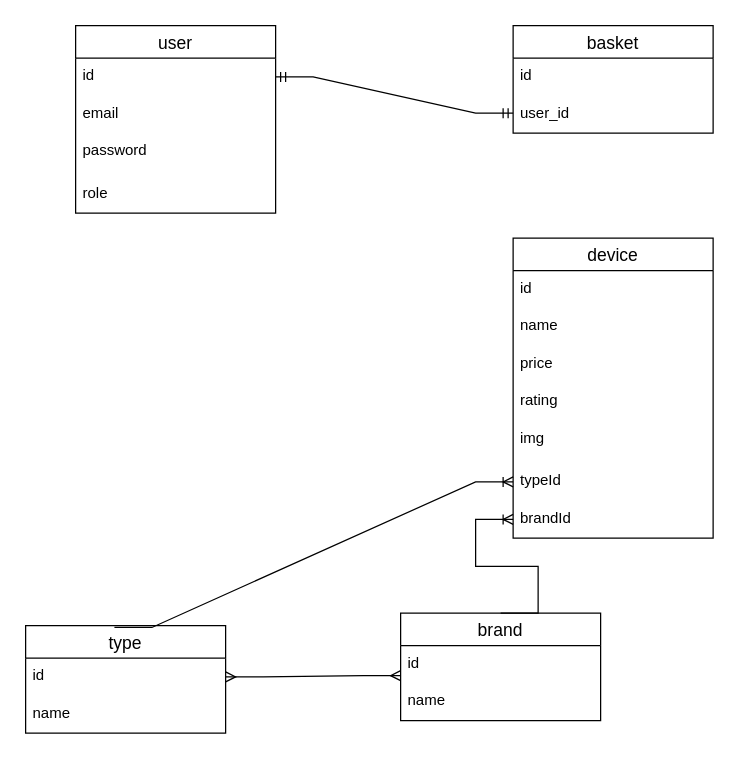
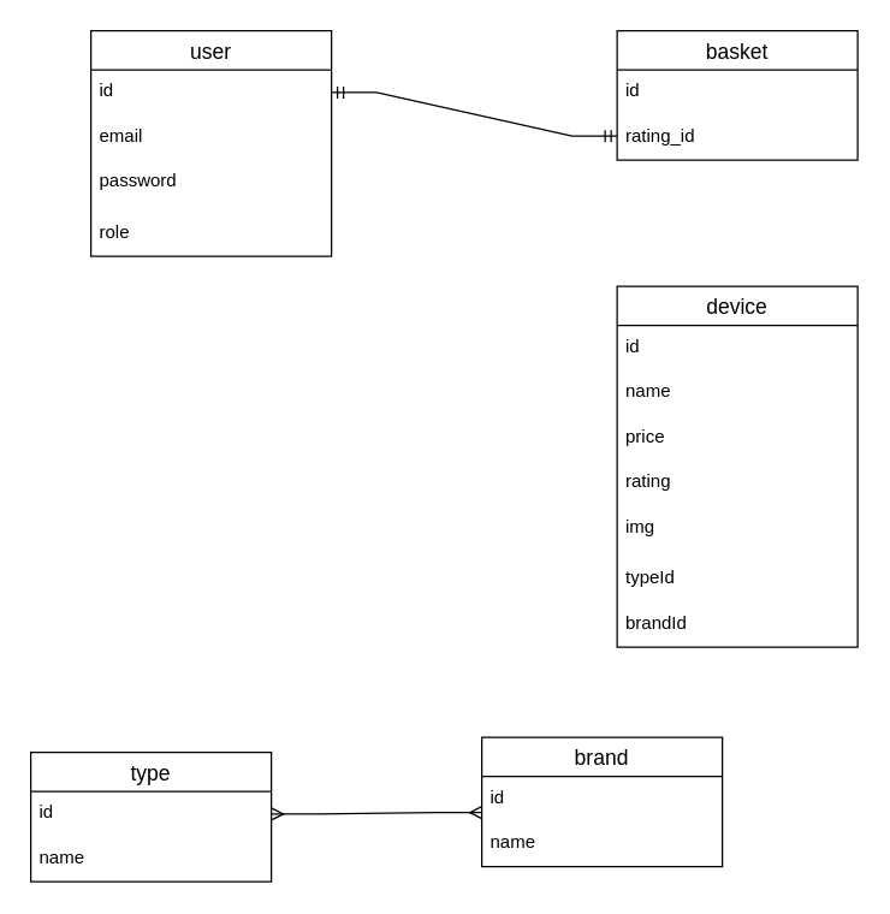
- <mxCell id="10" value="user_id" style="text;strokeColor=none;fillColor=none;spacingLeft=4;spacingRight=4;overflow=hidden;rotatable=0;points=[[0,0.5],[1,0.5]];portConstraint=eastwest;fontSize=12;" vertex="1" parent="7"><mxGeometry y="56" width="160" height="30" as="geometry" /></mxCell>
+ <mxCell id="10" value="rating_id" style="text;strokeColor=none;fillColor=none;spacingLeft=4;spacingRight=4;overflow=hidden;rotatable=0;points=[[0,0.5],[1,0.5]];portConstraint=eastwest;fontSize=12;" vertex="1" parent="7"><mxGeometry y="56" width="160" height="30" as="geometry" /></mxCell>
- <mxCell id="25" value="" style="edgeStyle=entityRelationEdgeStyle;fontSize=12;html=1;endArrow=ERoneToMany;rounded=0;exitX=0.444;exitY=0.017;exitDx=0;exitDy=0;exitPerimeter=0;entryX=0;entryY=0.5;entryDx=0;entryDy=0;" edge="1" parent="1" source="19" target="17"><mxGeometry width="100" height="100" relative="1" as="geometry"><mxPoint x="290" y="360" as="sourcePoint" /><mxPoint x="390" y="260" as="targetPoint" /></mxGeometry></mxCell>
- <mxCell id="26" value="" style="edgeStyle=entityRelationEdgeStyle;fontSize=12;html=1;endArrow=ERoneToMany;rounded=0;exitX=0.5;exitY=0;exitDx=0;exitDy=0;entryX=0;entryY=0.5;entryDx=0;entryDy=0;" edge="1" parent="1" source="22" target="18"><mxGeometry width="100" height="100" relative="1" as="geometry"><mxPoint x="290" y="360" as="sourcePoint" /><mxPoint x="390" y="260" as="targetPoint" /></mxGeometry></mxCell>
